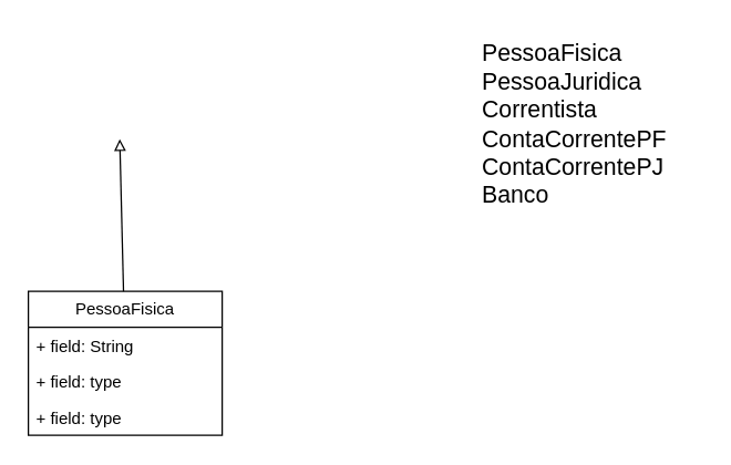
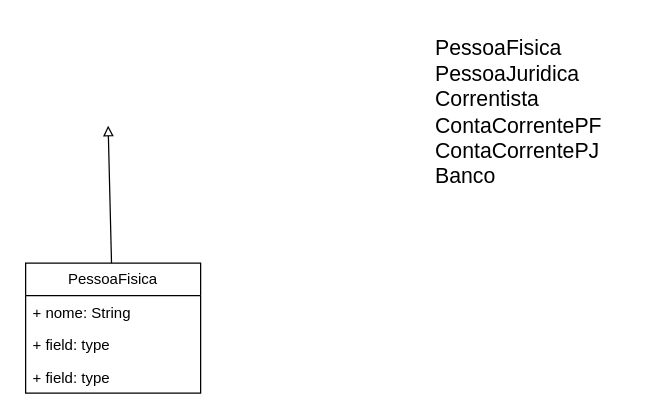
- <mxCell id="4" value="+ field: String" style="text;strokeColor=none;fillColor=none;align=left;verticalAlign=top;spacingLeft=4;spacingRight=4;overflow=hidden;rotatable=0;points=[[0,0.5],[1,0.5]];portConstraint=eastwest;whiteSpace=wrap;html=1;" vertex="1" parent="3"><mxGeometry y="26" width="140" height="26" as="geometry" /></mxCell>
+ <mxCell id="4" value="+ nome: String" style="text;strokeColor=none;fillColor=none;align=left;verticalAlign=top;spacingLeft=4;spacingRight=4;overflow=hidden;rotatable=0;points=[[0,0.5],[1,0.5]];portConstraint=eastwest;whiteSpace=wrap;html=1;" vertex="1" parent="3"><mxGeometry y="26" width="140" height="26" as="geometry" /></mxCell>
